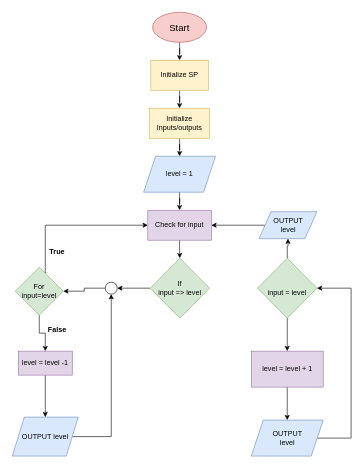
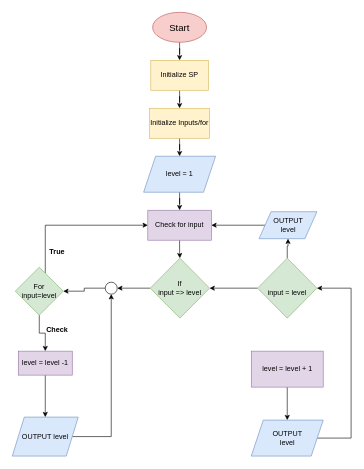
- <mxCell id="7" value="Initialize Inputs/outputs" style="rounded=0;whiteSpace=wrap;html=1;fillColor=#fff2cc;strokeColor=#d6b656;" vertex="1" parent="1"><mxGeometry x="249" y="180" width="100" height="50" as="geometry" /></mxCell>
+ <mxCell id="7" value="Initialize Inputs/for" style="rounded=0;whiteSpace=wrap;html=1;fillColor=#fff2cc;strokeColor=#d6b656;" vertex="1" parent="1"><mxGeometry x="249" y="180" width="100" height="50" as="geometry" /></mxCell>
- <mxCell id="23" value="&lt;b&gt;False&lt;/b&gt;" style="text;html=1;strokeColor=none;fillColor=none;align=center;verticalAlign=middle;whiteSpace=wrap;rounded=0;" vertex="1" parent="1"><mxGeometry x="75" y="540" width="40" height="20" as="geometry" /></mxCell>
+ <mxCell id="23" value="&lt;b&gt;Check&lt;/b&gt;" style="text;html=1;strokeColor=none;fillColor=none;align=center;verticalAlign=middle;whiteSpace=wrap;rounded=0;" vertex="1" parent="1"><mxGeometry x="75" y="540" width="40" height="20" as="geometry" /></mxCell>
- <mxCell id="25" value="" style="edgeStyle=orthogonalEdgeStyle;rounded=0;orthogonalLoop=1;jettySize=auto;html=1;" edge="1" parent="1" source="27" target="29"><mxGeometry relative="1" as="geometry" /></mxCell>
+ <mxCell id="25" value="" style="edgeStyle=orthogonalEdgeStyle;rounded=0;orthogonalLoop=1;jettySize=auto;html=1;" edge="1" parent="1" source="27" target="13"><mxGeometry relative="1" as="geometry" /></mxCell>
